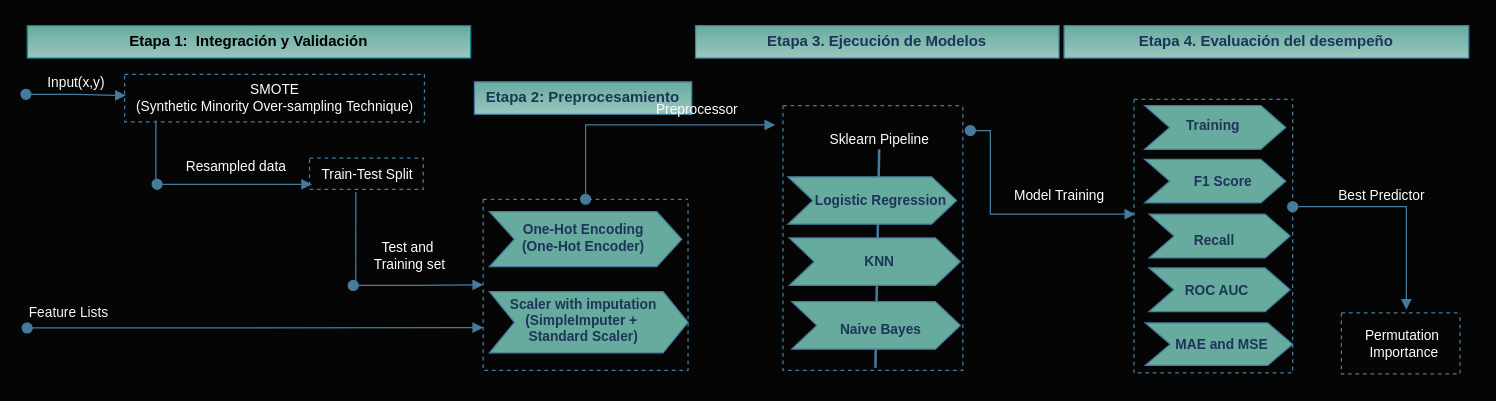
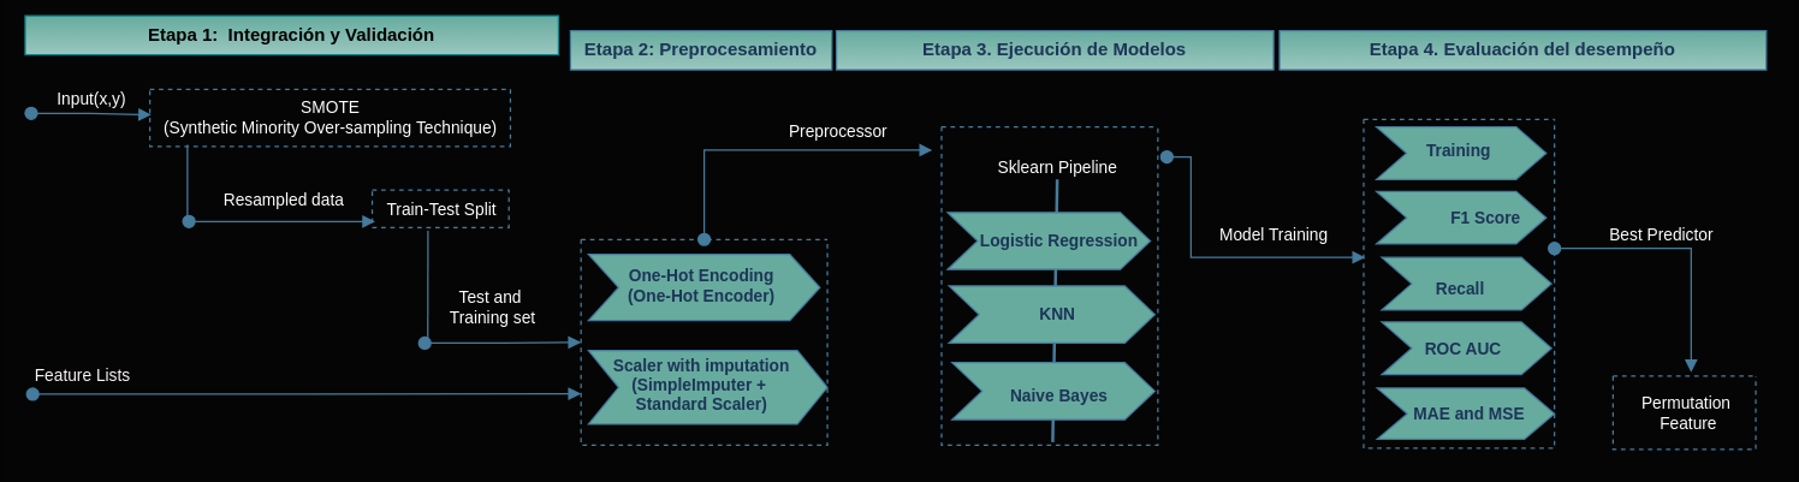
- <mxCell id="3" value="&lt;font style=&quot;font-size: 12px;&quot;&gt;Etapa 1:&amp;nbsp;&amp;nbsp;&lt;/font&gt;&lt;span style=&quot;font-size: 12px; background-color: initial;&quot;&gt;Integración y Validación&lt;/span&gt;" style="shape=umlLifeline;perimeter=lifelinePerimeter;whiteSpace=wrap;html=1;container=0;dropTarget=0;collapsible=0;recursiveResize=0;outlineConnect=0;portConstraint=eastwest;newEdgeStyle={&quot;edgeStyle&quot;:&quot;elbowEdgeStyle&quot;,&quot;elbow&quot;:&quot;vertical&quot;,&quot;curved&quot;:0,&quot;rounded&quot;:0};size=44;fillColor=#67AB9F;strokeColor=#0e8088;labelBackgroundColor=none;rounded=0;fontStyle=1;fontSize=12;gradientColor=#9AC7BF;" parent="1" vertex="1"><mxGeometry x="21" y="20" width="355" height="26" as="geometry" /></mxCell>
+ <mxCell id="3" value="&lt;font style=&quot;font-size: 12px;&quot;&gt;Etapa 1:&amp;nbsp;&amp;nbsp;&lt;/font&gt;&lt;span style=&quot;font-size: 12px; background-color: initial;&quot;&gt;Integración y Validación&lt;/span&gt;" style="shape=umlLifeline;perimeter=lifelinePerimeter;whiteSpace=wrap;html=1;container=0;dropTarget=0;collapsible=0;recursiveResize=0;outlineConnect=0;portConstraint=eastwest;newEdgeStyle={&quot;edgeStyle&quot;:&quot;elbowEdgeStyle&quot;,&quot;elbow&quot;:&quot;vertical&quot;,&quot;curved&quot;:0,&quot;rounded&quot;:0};size=44;fillColor=#67AB9F;strokeColor=#0e8088;labelBackgroundColor=none;rounded=0;fontStyle=1;fontSize=12;gradientColor=#9AC7BF;" parent="1" vertex="1"><mxGeometry x="16" y="10" width="355" height="26" as="geometry" /></mxCell>
- <mxCell id="7" value="&lt;font style=&quot;font-size: 12px;&quot;&gt;Etapa 2: Preprocesamiento&lt;/font&gt;" style="shape=umlLifeline;perimeter=lifelinePerimeter;whiteSpace=wrap;html=1;container=0;dropTarget=0;collapsible=0;recursiveResize=0;outlineConnect=0;portConstraint=eastwest;newEdgeStyle={&quot;edgeStyle&quot;:&quot;elbowEdgeStyle&quot;,&quot;elbow&quot;:&quot;vertical&quot;,&quot;curved&quot;:0,&quot;rounded&quot;:0};size=44;fillColor=#67AB9F;strokeColor=#457B9D;labelBackgroundColor=none;fontColor=#1D3557;rounded=0;fontStyle=1;fontSize=12;gradientColor=#9AC7BF;" vertex="1" parent="1"><mxGeometry x="379" y="65" width="174" height="26" as="geometry" /></mxCell>
+ <mxCell id="7" value="&lt;font style=&quot;font-size: 12px;&quot;&gt;Etapa 2: Preprocesamiento&lt;/font&gt;" style="shape=umlLifeline;perimeter=lifelinePerimeter;whiteSpace=wrap;html=1;container=0;dropTarget=0;collapsible=0;recursiveResize=0;outlineConnect=0;portConstraint=eastwest;newEdgeStyle={&quot;edgeStyle&quot;:&quot;elbowEdgeStyle&quot;,&quot;elbow&quot;:&quot;vertical&quot;,&quot;curved&quot;:0,&quot;rounded&quot;:0};size=44;fillColor=#67AB9F;strokeColor=#457B9D;labelBackgroundColor=none;fontColor=#1D3557;rounded=0;fontStyle=1;fontSize=12;gradientColor=#9AC7BF;" vertex="1" parent="1"><mxGeometry x="379" y="20" width="174" height="26" as="geometry" /></mxCell>
- <mxCell id="39" value="F1 Score" style="text;html=1;align=center;verticalAlign=middle;resizable=0;points=[];autosize=1;strokeColor=none;fillColor=none;fontSize=11;labelBackgroundColor=none;fontColor=#1D3557;rounded=0;fontStyle=1" vertex="1" parent="33"><mxGeometry x="39" y="53" width="63" height="25" as="geometry" /></mxCell>
+ <mxCell id="39" value="F1 Score" style="text;html=1;align=center;verticalAlign=middle;resizable=0;points=[];autosize=1;strokeColor=none;fillColor=none;fontSize=11;labelBackgroundColor=none;fontColor=#1D3557;rounded=0;fontStyle=1" vertex="1" parent="33"><mxGeometry x="49" y="53" width="63" height="25" as="geometry" /></mxCell>
- <mxCell id="31" value="Permutation&amp;nbsp;&lt;div&gt;Importance&lt;/div&gt;" style="text;html=1;align=center;verticalAlign=middle;resizable=0;points=[];autosize=1;strokeColor=none;fillColor=none;fontSize=11;labelBackgroundColor=none;fontColor=#FFFFFF;rounded=0;" vertex="1" parent="30"><mxGeometry x="10" y="5.5" width="80" height="38" as="geometry" /></mxCell>
+ <mxCell id="31" value="Permutation&amp;nbsp;&lt;div&gt;Feature&lt;/div&gt;" style="text;html=1;align=center;verticalAlign=middle;resizable=0;points=[];autosize=1;strokeColor=none;fillColor=none;fontSize=11;labelBackgroundColor=none;fontColor=#FFFFFF;rounded=0;" vertex="1" parent="30"><mxGeometry x="10" y="5.5" width="80" height="38" as="geometry" /></mxCell>
